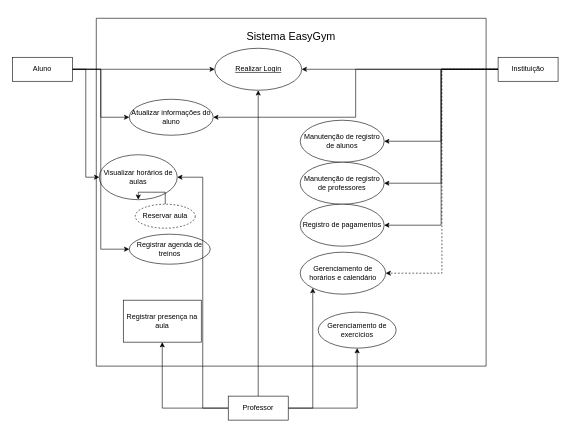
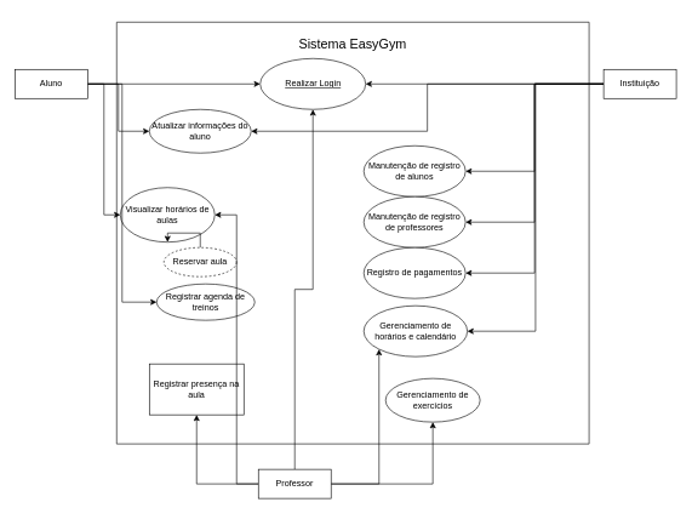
- <mxCell id="9" value="Atualizar informações do aluno" style="ellipse;whiteSpace=wrap;html=1;align=center;" vertex="1" parent="2"><mxGeometry x="55" y="135" width="140" height="60" as="geometry" /></mxCell>
+ <mxCell id="9" value="Atualizar informações do aluno" style="ellipse;whiteSpace=wrap;html=1;align=center;" vertex="1" parent="2"><mxGeometry x="45" y="120" width="140" height="60" as="geometry" /></mxCell>
- <mxCell id="25" style="edgeStyle=orthogonalEdgeStyle;rounded=0;orthogonalLoop=1;jettySize=auto;html=1;entryX=1;entryY=0.5;entryDx=0;entryDy=0;dashed=1;" edge="1" parent="1" source="27" target="8"><mxGeometry relative="1" as="geometry" /></mxCell>
+ <mxCell id="25" style="edgeStyle=orthogonalEdgeStyle;rounded=0;orthogonalLoop=1;jettySize=auto;html=1;entryX=1;entryY=0.5;entryDx=0;entryDy=0;" edge="1" parent="1" source="27" target="8"><mxGeometry relative="1" as="geometry" /></mxCell>
- <mxCell id="33" value="Professor" style="whiteSpace=wrap;html=1;align=center;" vertex="1" parent="1"><mxGeometry x="380" y="660" width="100" height="40" as="geometry" /></mxCell>
+ <mxCell id="33" value="Professor" style="whiteSpace=wrap;html=1;align=center;" vertex="1" parent="1"><mxGeometry x="355" y="645" width="100" height="40" as="geometry" /></mxCell>
